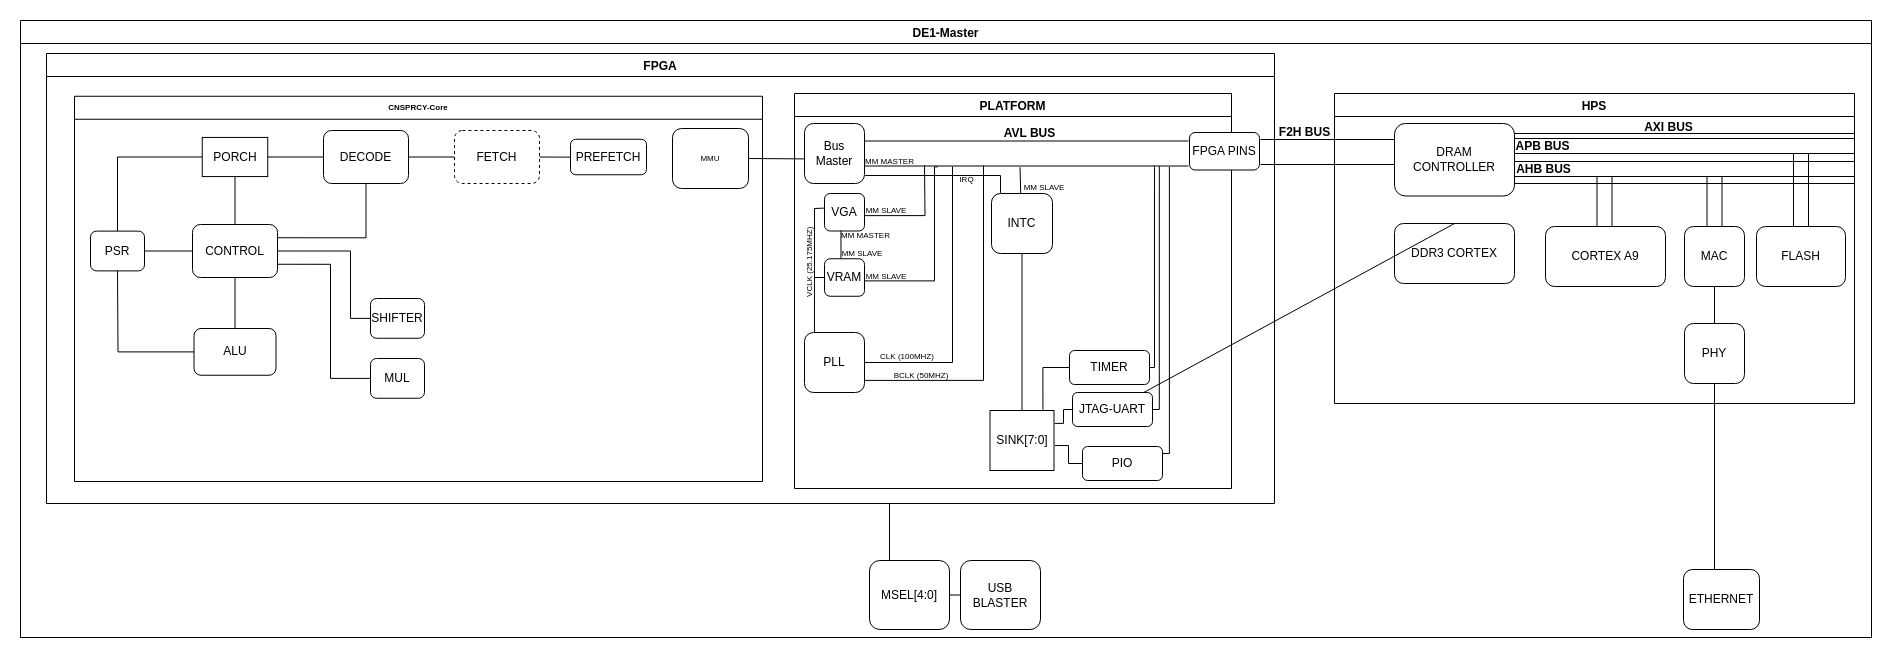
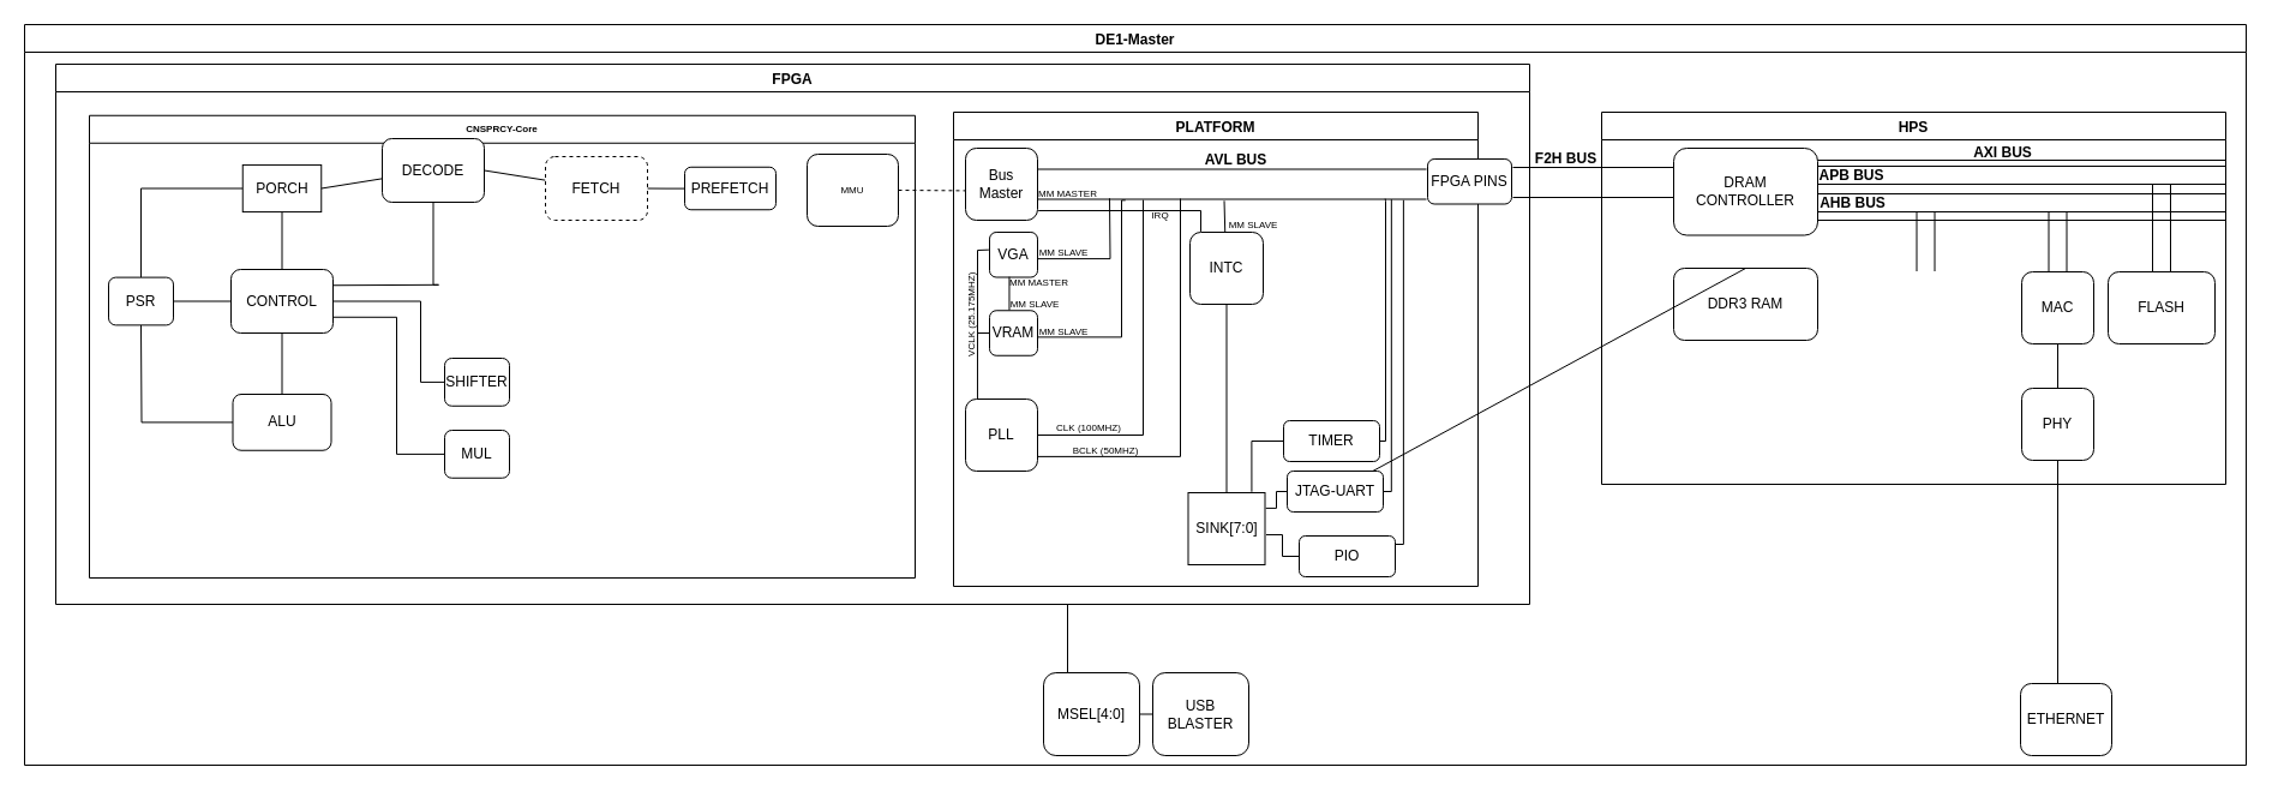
- <mxCell id="19" value="DECODE" style="rounded=1;whiteSpace=wrap;html=1;" vertex="1" parent="4"><mxGeometry x="249" y="34.24" width="85" height="53" as="geometry" /></mxCell>
+ <mxCell id="19" value="DECODE" style="rounded=1;whiteSpace=wrap;html=1;" vertex="1" parent="4"><mxGeometry x="244" y="19.24" width="85" height="53" as="geometry" /></mxCell>
- <mxCell id="92" value="" style="endArrow=none;html=1;rounded=0;fontSize=8;elbow=vertical;exitX=1;exitY=0.5;exitDx=0;exitDy=0;entryX=-0.003;entryY=0.59;entryDx=0;entryDy=0;entryPerimeter=0;" parent="1" source="5" target="53" edge="1"><mxGeometry width="50" height="50" relative="1" as="geometry"><mxPoint x="709" y="176" as="sourcePoint" /><mxPoint x="759" y="126" as="targetPoint" /></mxGeometry></mxCell>
+ <mxCell id="92" value="" style="endArrow=none;html=1;rounded=0;fontSize=8;elbow=vertical;exitX=1;exitY=0.5;exitDx=0;exitDy=0;entryX=-0.003;entryY=0.59;entryDx=0;entryDy=0;entryPerimeter=0;dashed=1;" parent="1" source="5" target="53" edge="1"><mxGeometry width="50" height="50" relative="1" as="geometry"><mxPoint x="709" y="176" as="sourcePoint" /><mxPoint x="759" y="126" as="targetPoint" /></mxGeometry></mxCell>
- <mxCell id="37" value="DDR3 CORTEX" style="rounded=1;whiteSpace=wrap;html=1;" parent="26" vertex="1"><mxGeometry x="60" y="130" width="120" height="60" as="geometry" /></mxCell>
+ <mxCell id="37" value="DDR3 RAM" style="rounded=1;whiteSpace=wrap;html=1;" parent="26" vertex="1"><mxGeometry x="60" y="130" width="120" height="60" as="geometry" /></mxCell>
- <mxCell id="34" value="CORTEX A9" style="rounded=1;whiteSpace=wrap;html=1;" parent="26" vertex="1"><mxGeometry x="211" y="133" width="120" height="60" as="geometry" /></mxCell>
